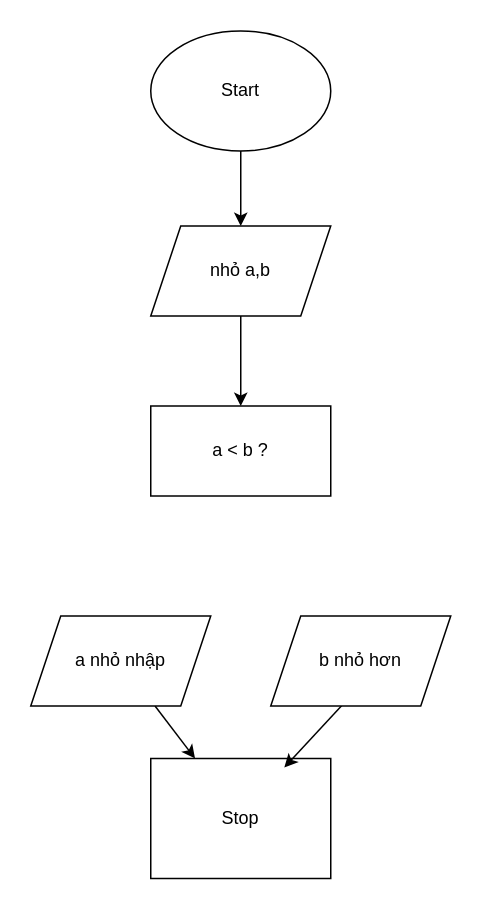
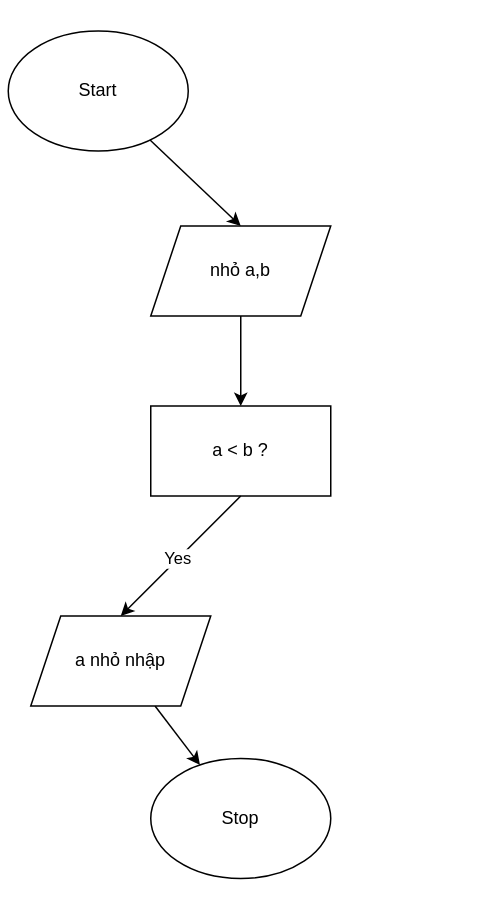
- <mxCell id="2" value="&lt;span class=&quot;hljs-keyword&quot;&gt;Start&lt;/span&gt;" style="ellipse;whiteSpace=wrap;html=1;" vertex="1" parent="1"><mxGeometry x="100" y="20" width="120" height="80" as="geometry" /></mxCell>
+ <mxCell id="2" value="&lt;span class=&quot;hljs-keyword&quot;&gt;Start&lt;/span&gt;" style="ellipse;whiteSpace=wrap;html=1;" vertex="1" parent="1"><mxGeometry x="5" y="20" width="120" height="80" as="geometry" /></mxCell>
+ <mxCell id="6" value="" style="endArrow=classic;html=1;rounded=0;exitX=0.5;exitY=1;exitDx=0;exitDy=0;entryX=0.5;entryY=0;entryDx=0;entryDy=0;" edge="1" parent="1" source="3" target="11"><mxGeometry width="50" height="50" relative="1" as="geometry"><mxPoint x="170" y="370" as="sourcePoint" /><mxPoint x="104" y="386" as="targetPoint" /></mxGeometry></mxCell>
+ <mxCell id="7" value="Yes" style="edgeLabel;html=1;align=center;verticalAlign=middle;resizable=0;points=[];" vertex="1" connectable="0" parent="6"><mxGeometry x="0.037" y="-1" relative="1" as="geometry"><mxPoint as="offset" /></mxGeometry></mxCell>
- <mxCell id="12" value="b nhỏ hơn" style="shape=parallelogram;perimeter=parallelogramPerimeter;whiteSpace=wrap;html=1;fixedSize=1;" vertex="1" parent="1"><mxGeometry x="180" y="410" width="120" height="60" as="geometry" /></mxCell>
- <mxCell id="10" value="" style="endArrow=classic;html=1;rounded=0;entryX=0.742;entryY=0.075;entryDx=0;entryDy=0;entryPerimeter=0;exitX=0.4;exitY=0.983;exitDx=0;exitDy=0;exitPerimeter=0;" edge="1" parent="1" source="12" target="8"><mxGeometry width="50" height="50" relative="1" as="geometry"><mxPoint x="230.794" y="550.794" as="sourcePoint" /><mxPoint x="220" y="320" as="targetPoint" /></mxGeometry></mxCell>
- <mxCell id="8" value="Stop" style="whiteSpace=wrap;html=1;rounded=0;" vertex="1" parent="1"><mxGeometry x="100" y="505" width="120" height="80" as="geometry" /></mxCell>
+ <mxCell id="8" value="Stop" style="ellipse;whiteSpace=wrap;html=1;" vertex="1" parent="1"><mxGeometry x="100" y="505" width="120" height="80" as="geometry" /></mxCell>
